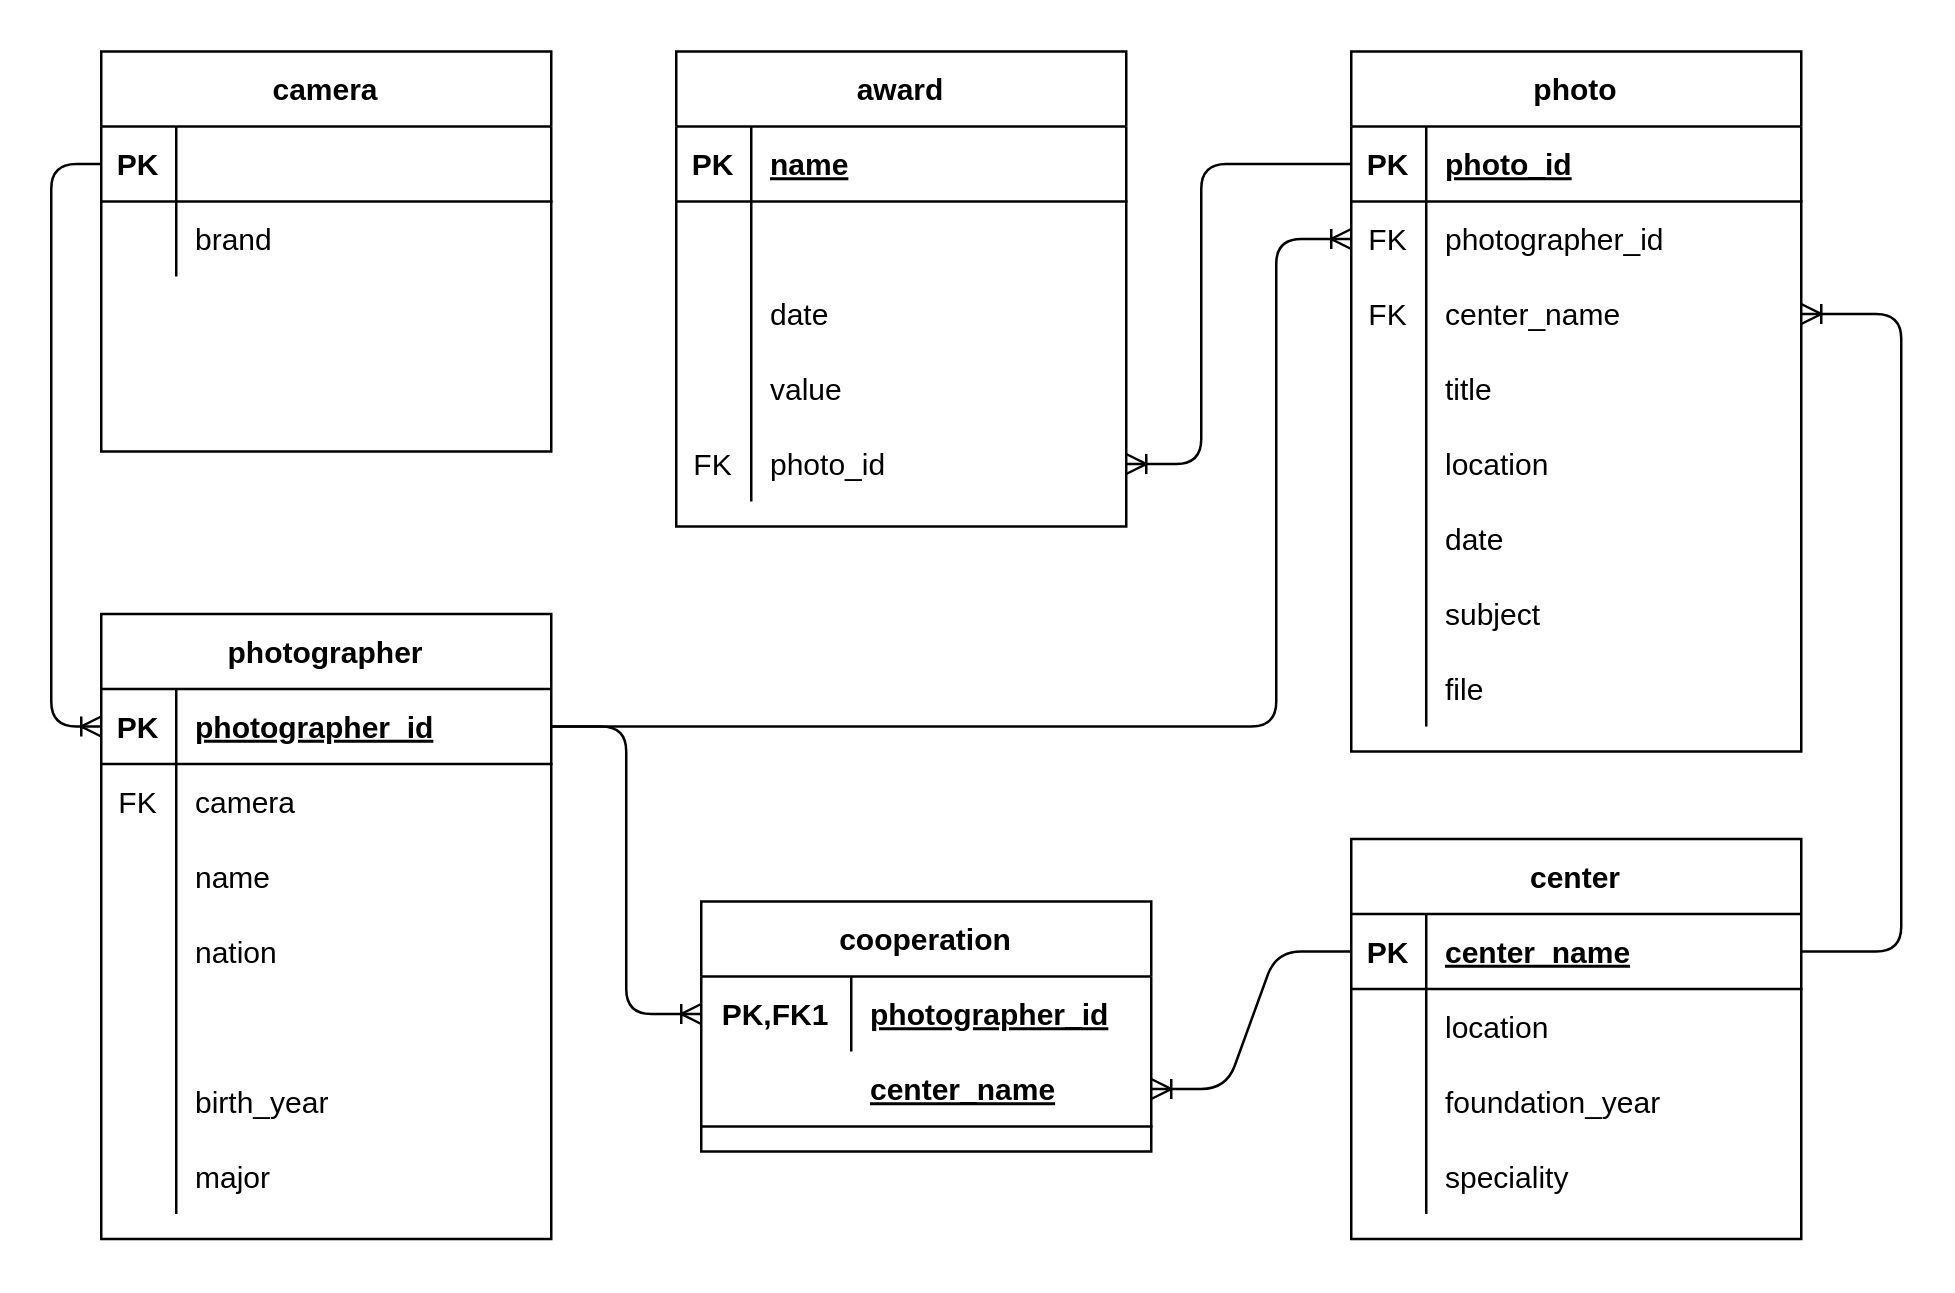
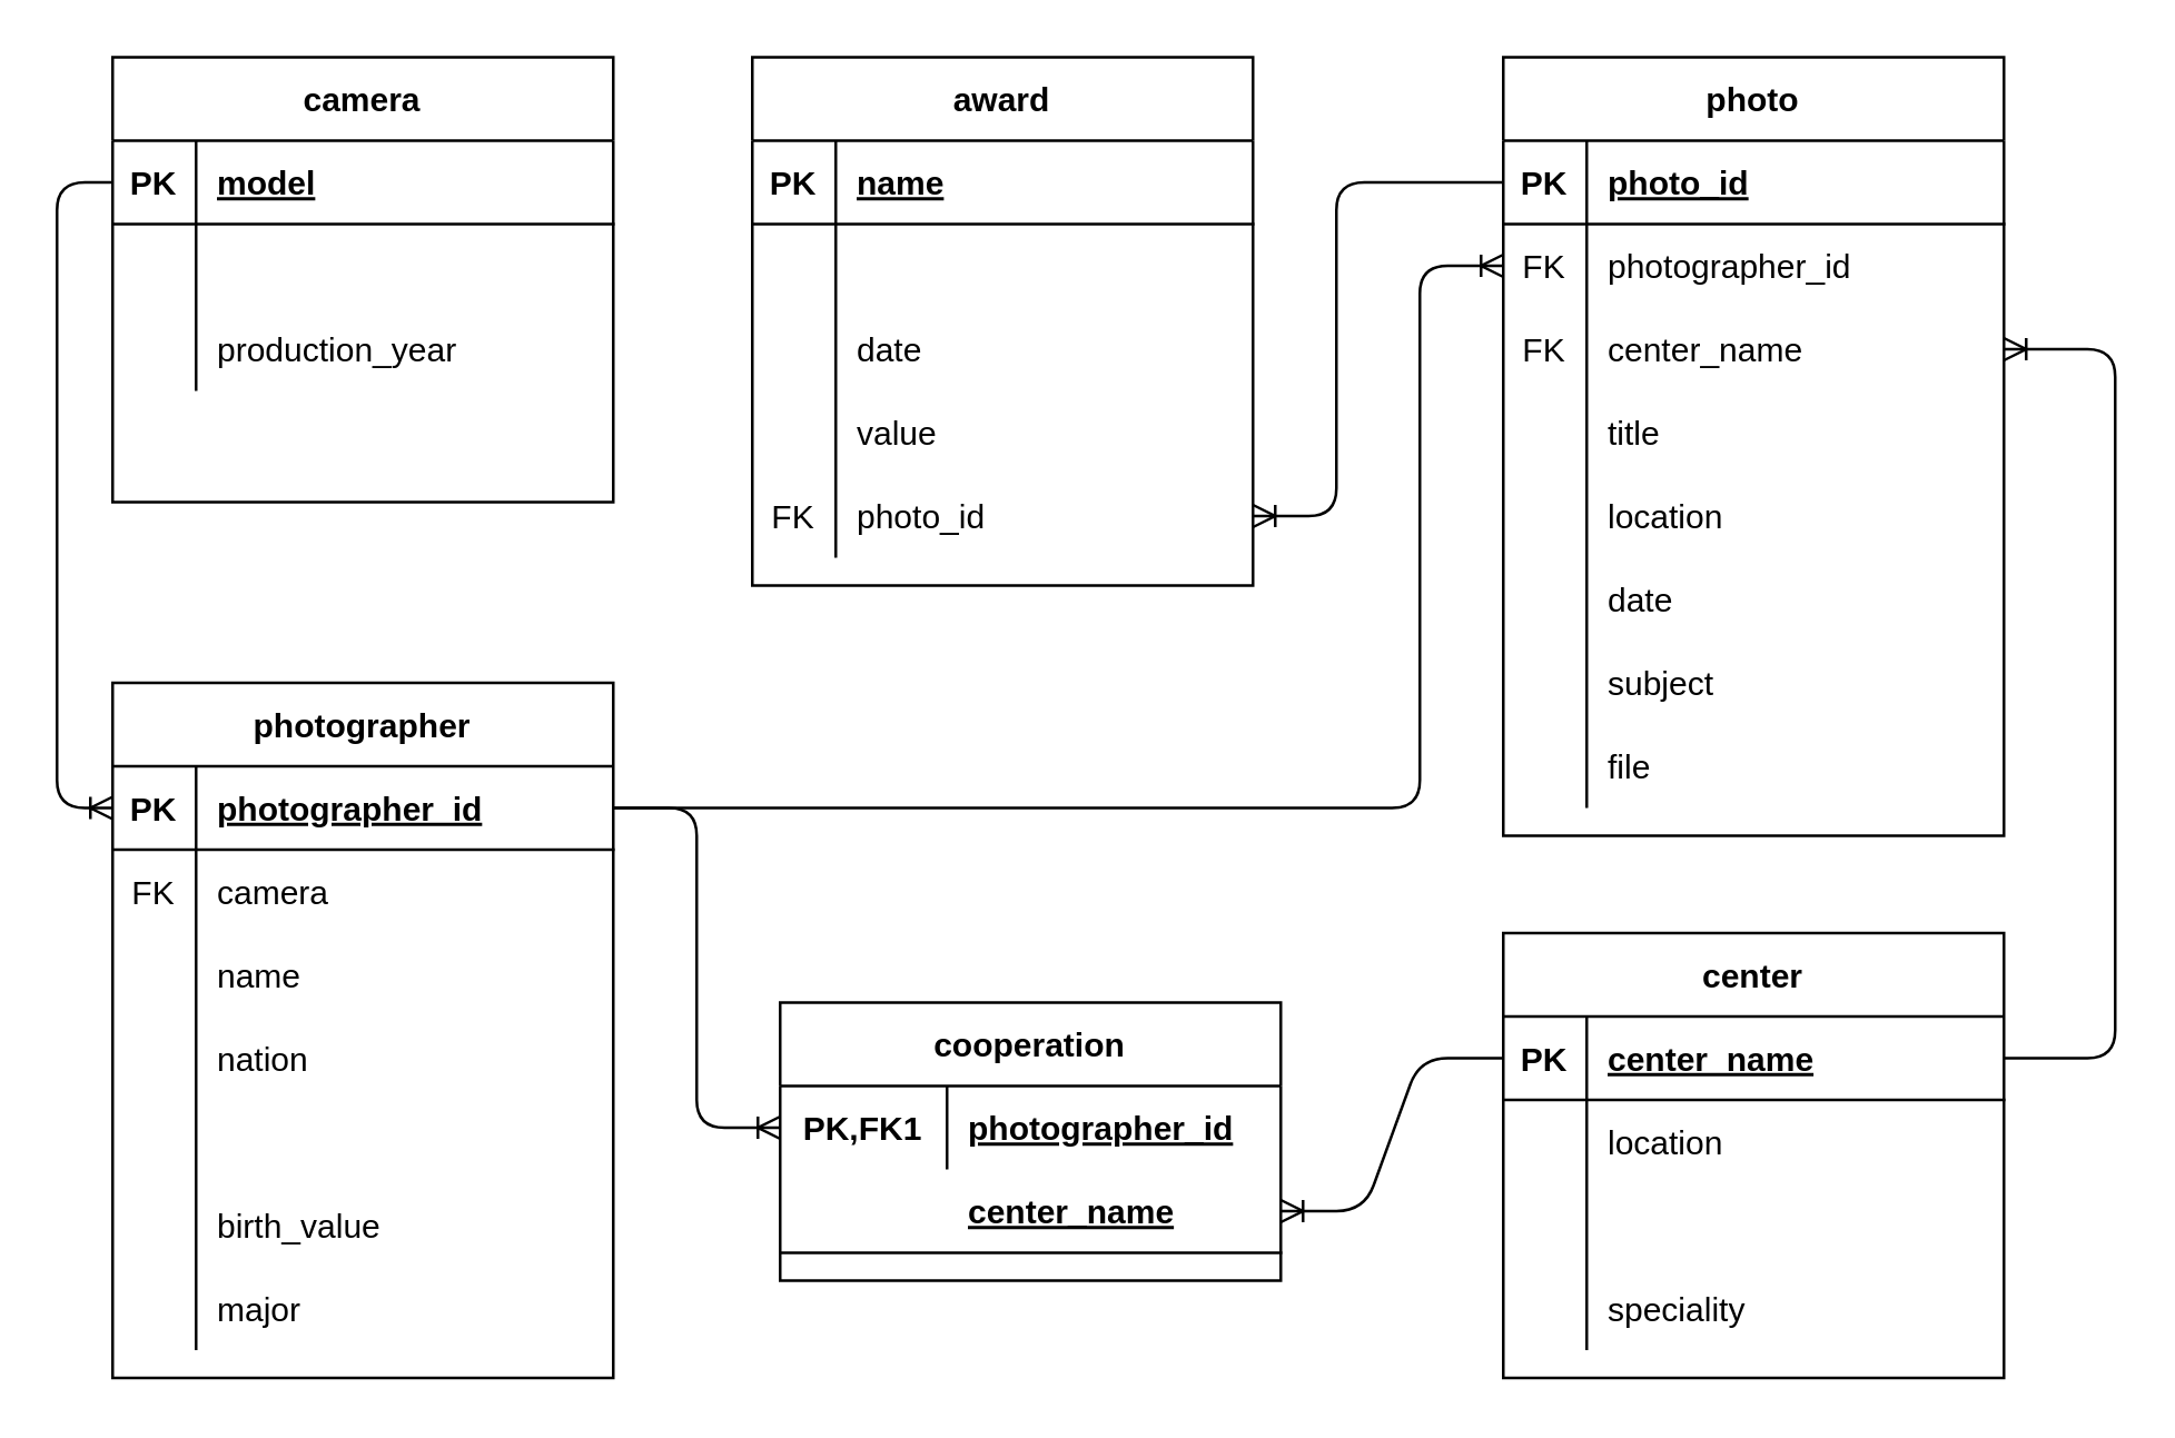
+ <mxCell id="26" value="model" style="shape=partialRectangle;connectable=0;fillColor=none;top=0;left=0;bottom=0;right=0;align=left;spacingLeft=6;fontStyle=5;overflow=hidden;" parent="24" vertex="1"><mxGeometry x="30" width="150" height="30" as="geometry" /></mxCell>
- <mxCell id="29" value="brand" style="shape=partialRectangle;connectable=0;fillColor=none;top=0;left=0;bottom=0;right=0;align=left;spacingLeft=6;overflow=hidden;" parent="27" vertex="1"><mxGeometry x="30" width="150" height="30" as="geometry" /></mxCell>
+ <mxCell id="32" value="production_year" style="shape=partialRectangle;connectable=0;fillColor=none;top=0;left=0;bottom=0;right=0;align=left;spacingLeft=6;overflow=hidden;" parent="30" vertex="1"><mxGeometry x="30" width="150" height="30" as="geometry" /></mxCell>
- <mxCell id="44" value="foundation_year" style="shape=partialRectangle;connectable=0;fillColor=none;top=0;left=0;bottom=0;right=0;align=left;spacingLeft=6;overflow=hidden;" parent="42" vertex="1"><mxGeometry x="30" width="150" height="30" as="geometry" /></mxCell>
- <mxCell id="19" value="birth_year" style="shape=partialRectangle;connectable=0;fillColor=none;top=0;left=0;bottom=0;right=0;align=left;spacingLeft=6;overflow=hidden;" parent="17" vertex="1"><mxGeometry x="30" width="150" height="30" as="geometry" /></mxCell>
+ <mxCell id="19" value="birth_value" style="shape=partialRectangle;connectable=0;fillColor=none;top=0;left=0;bottom=0;right=0;align=left;spacingLeft=6;overflow=hidden;" parent="17" vertex="1"><mxGeometry x="30" width="150" height="30" as="geometry" /></mxCell>
